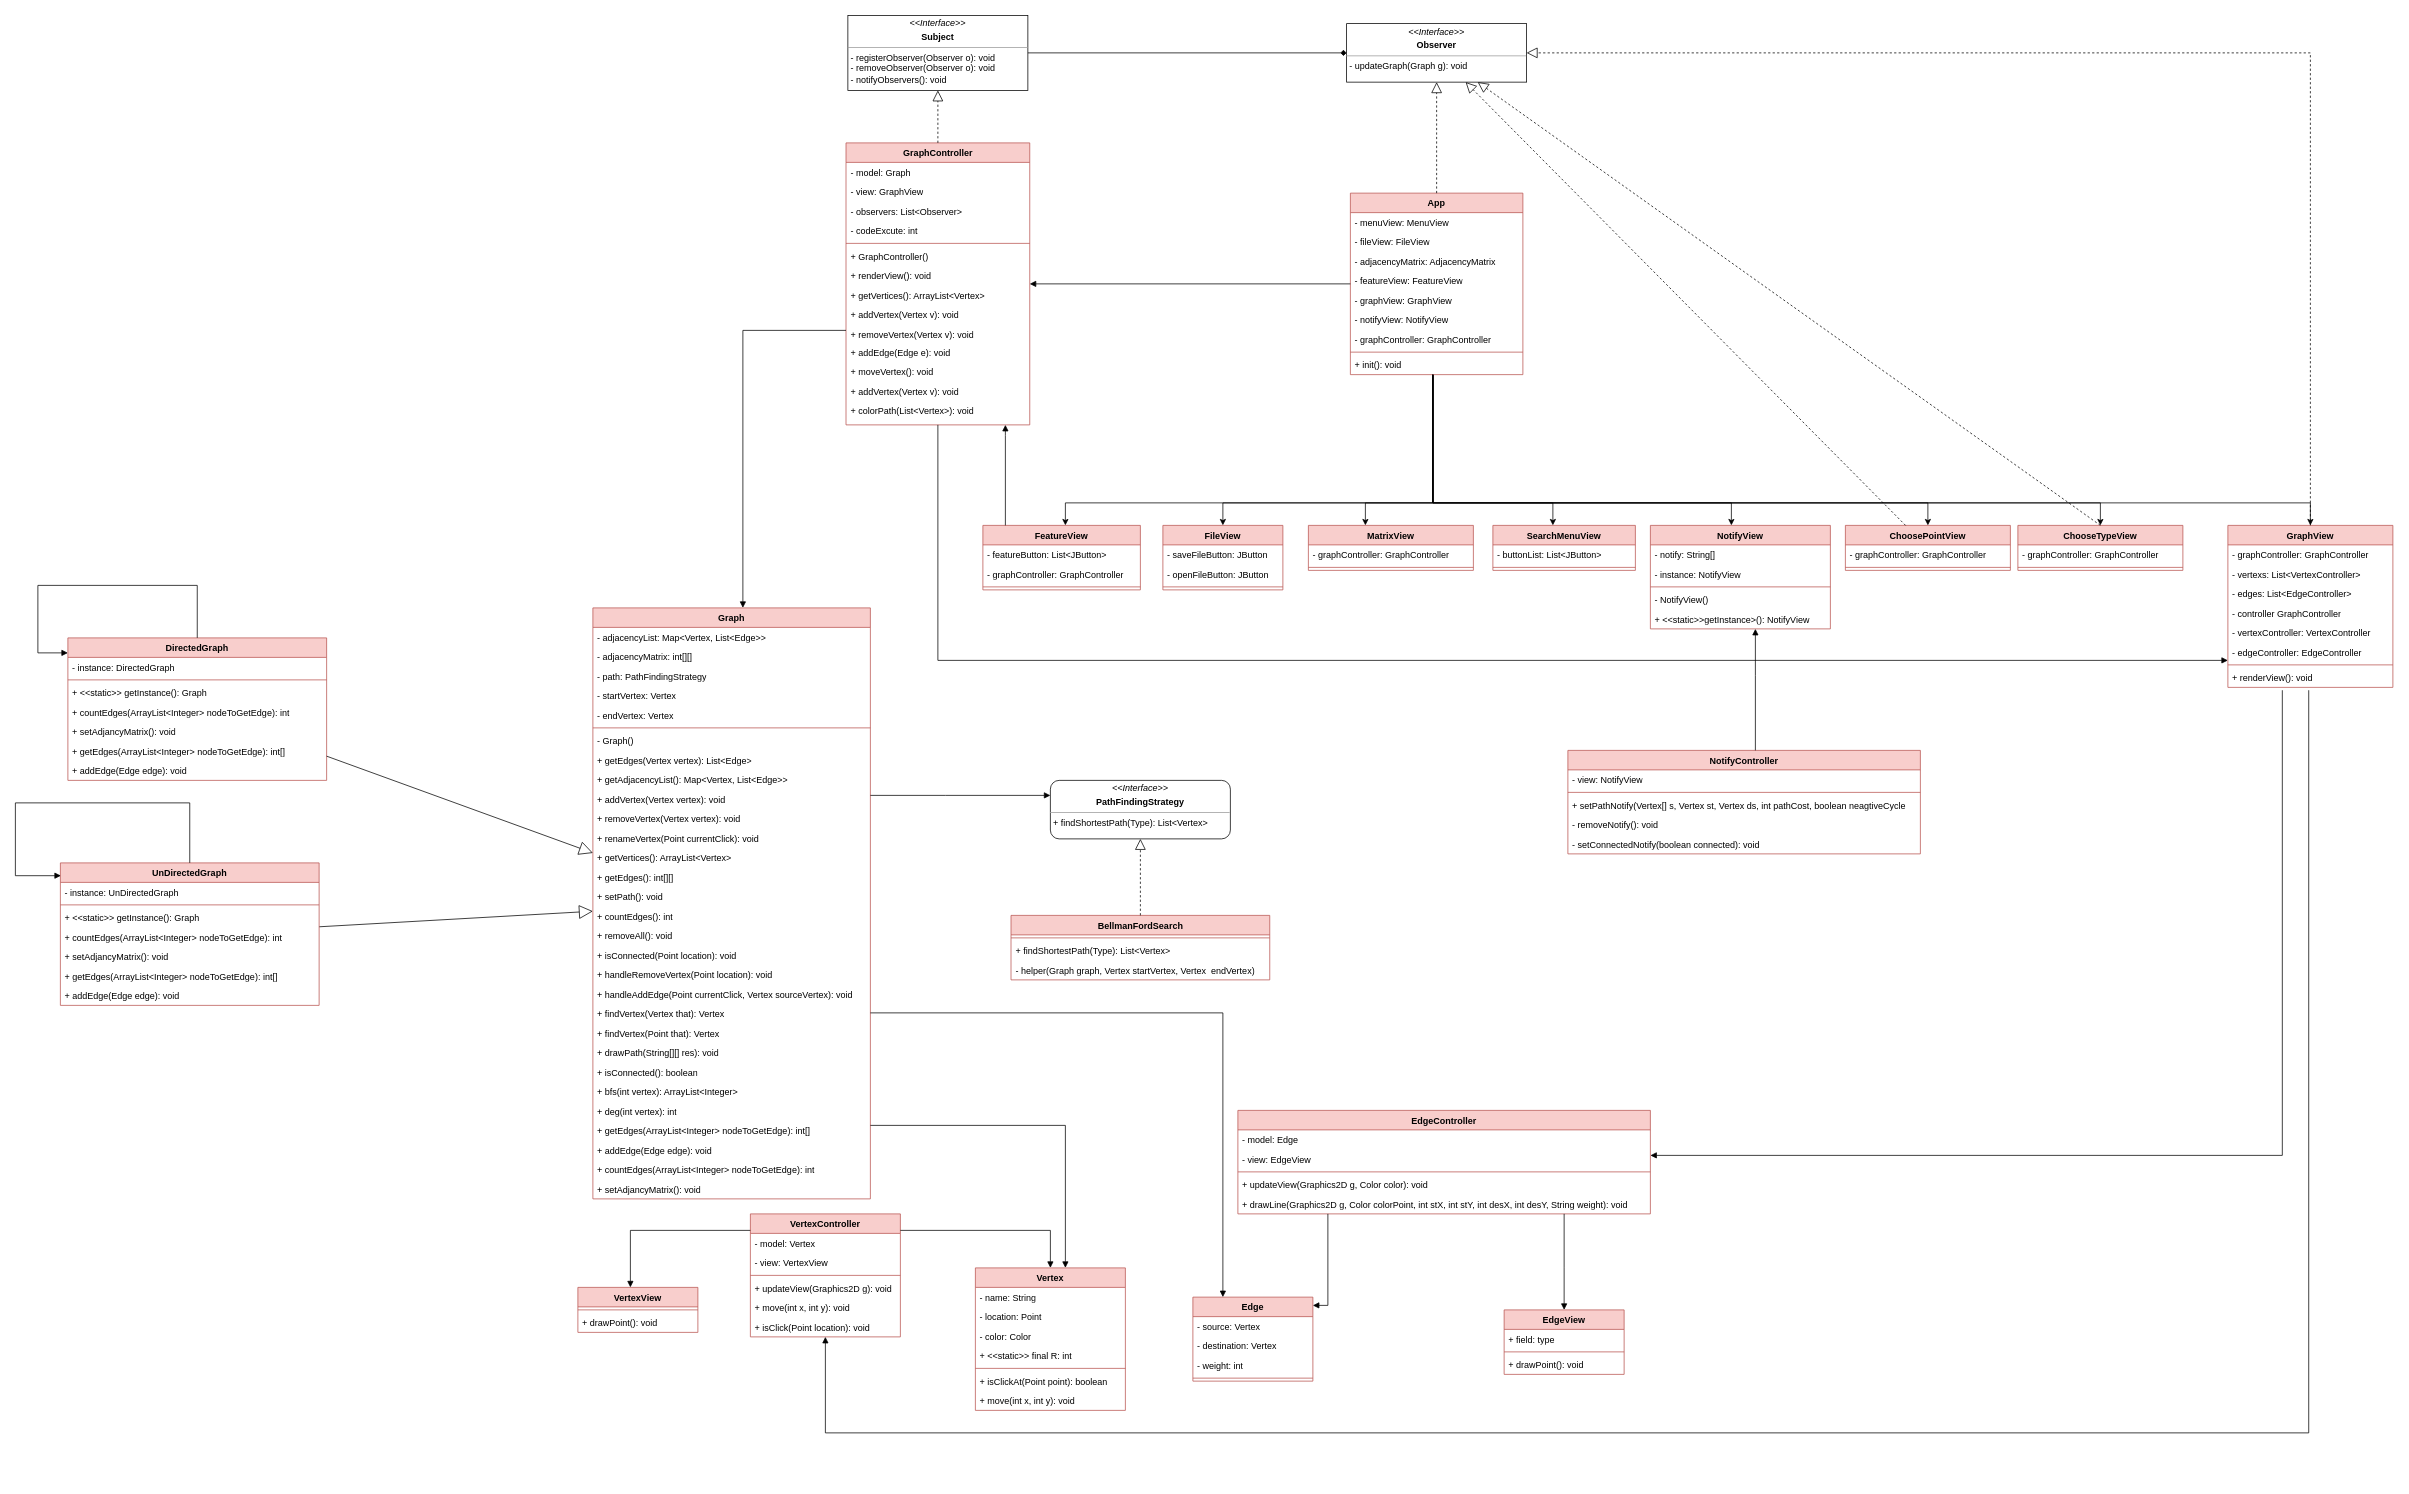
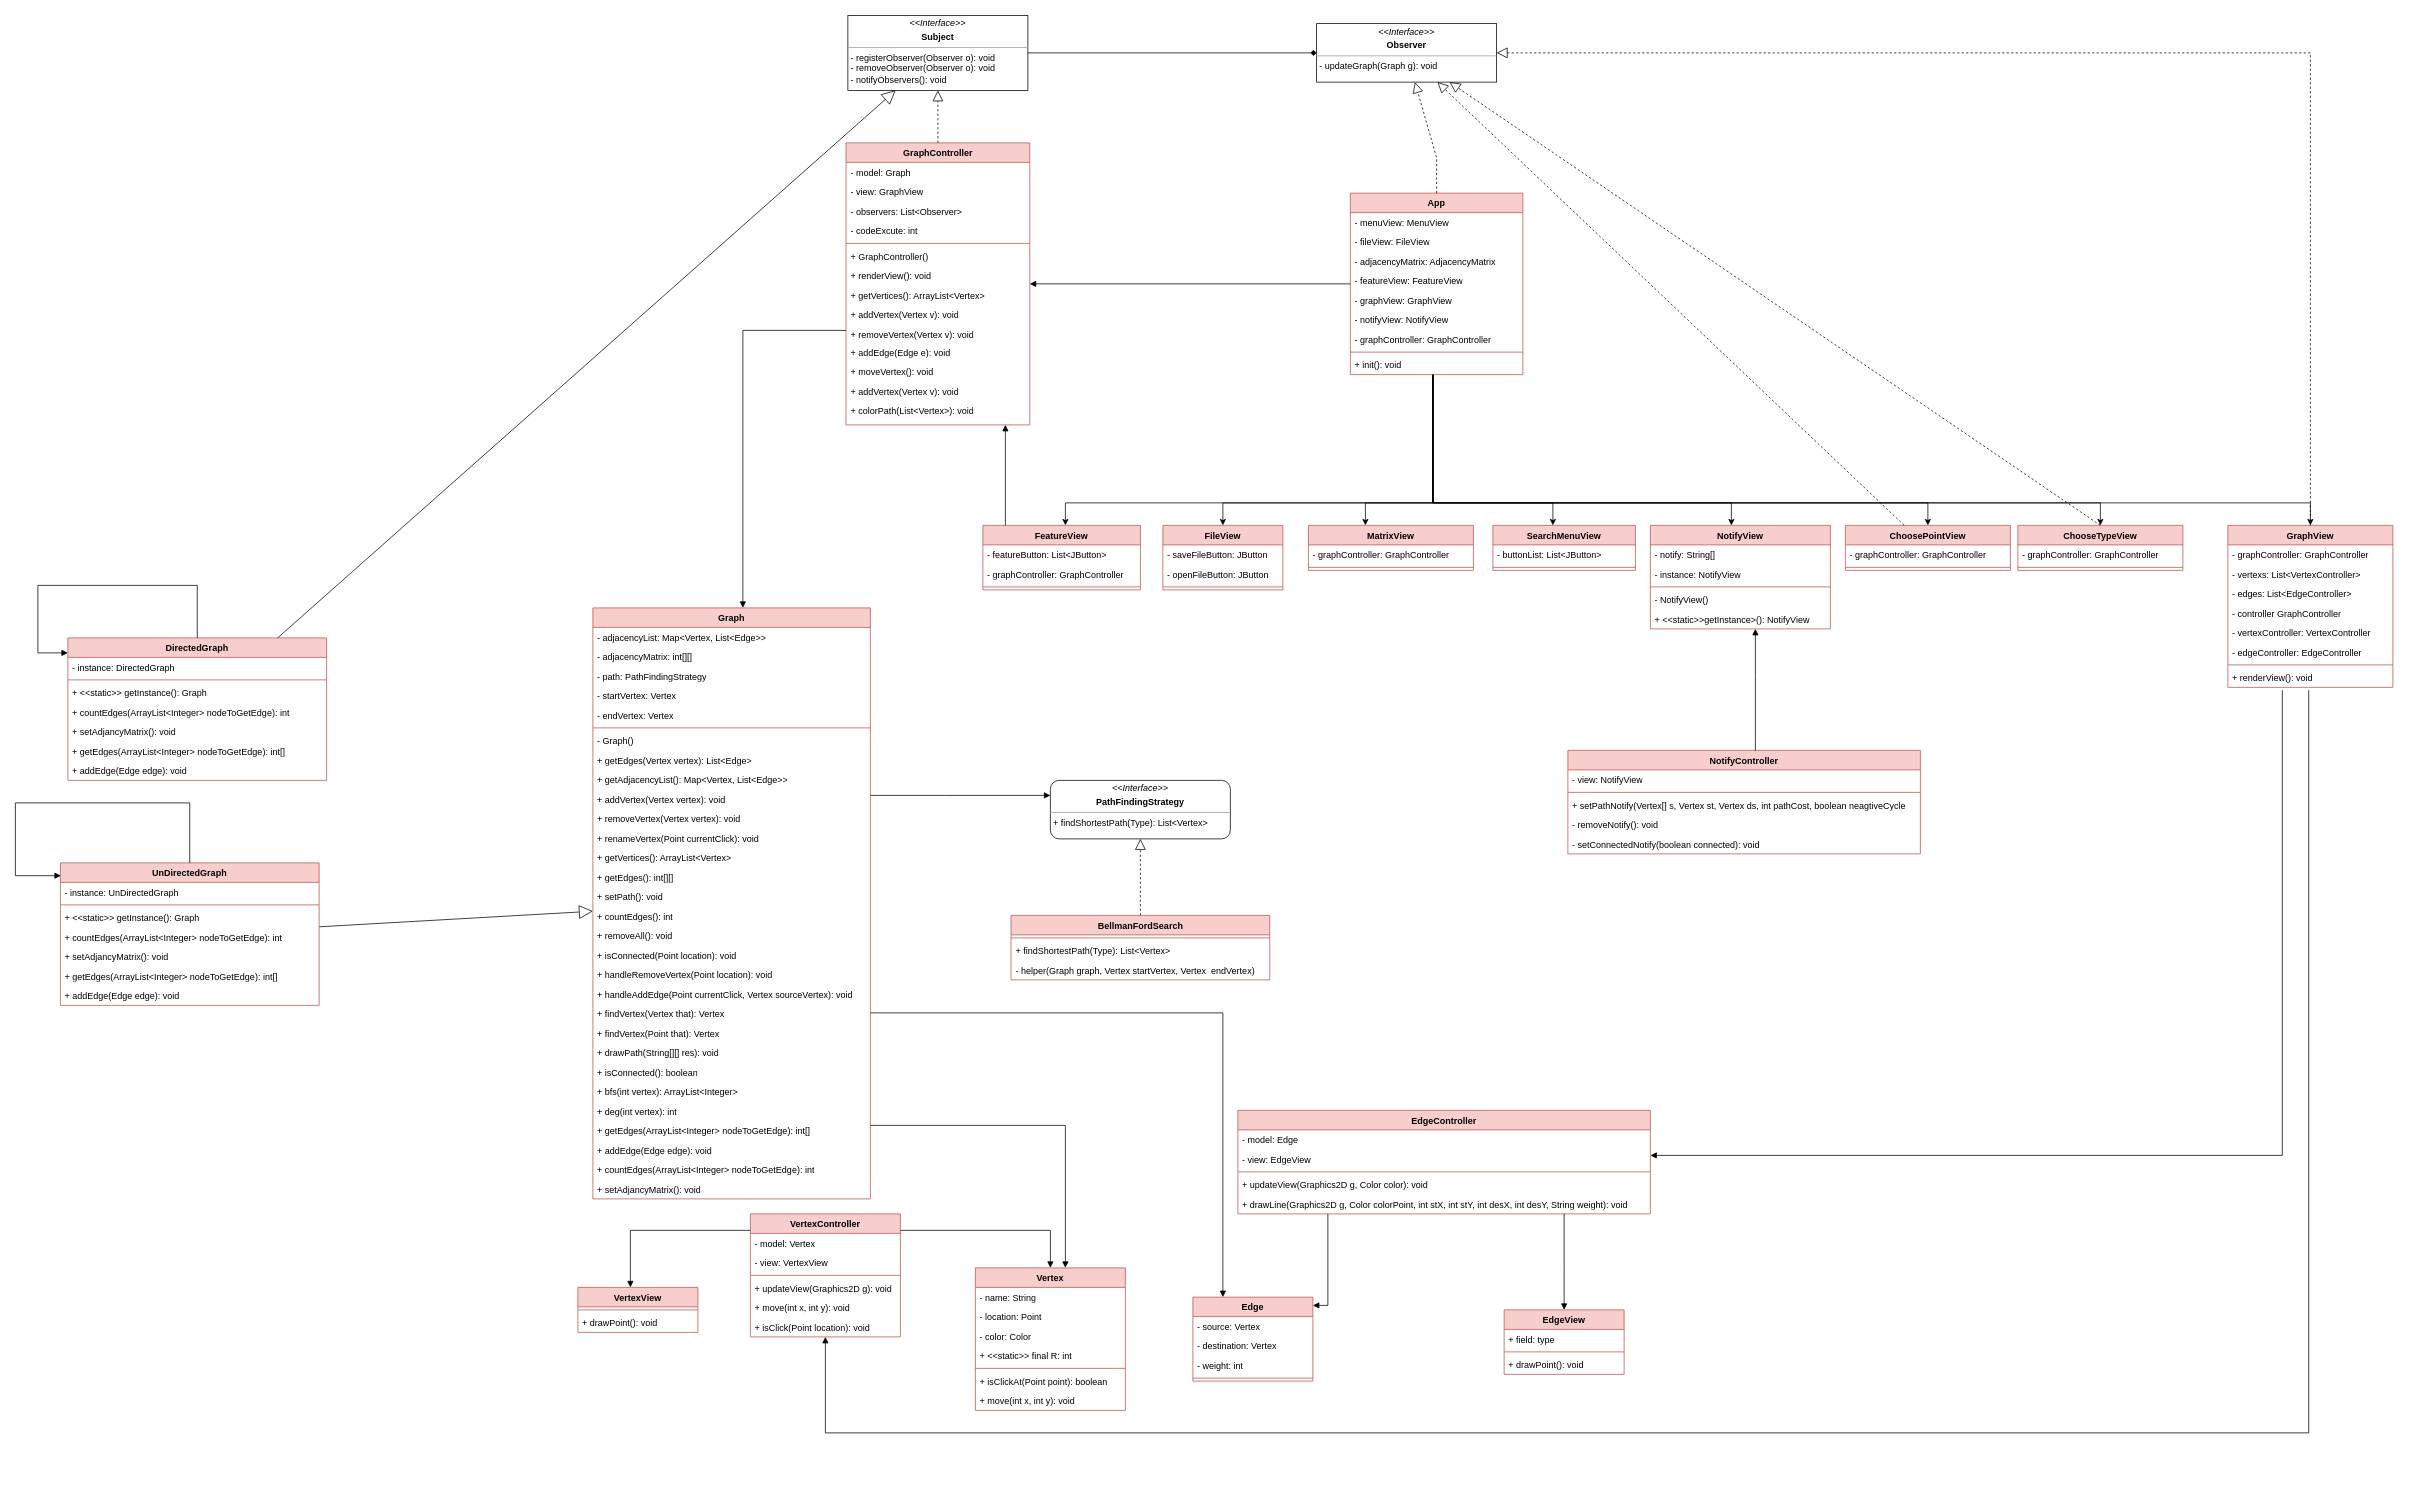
- <mxCell id="119" value="&lt;p style=&quot;margin:0px;margin-top:4px;text-align:center;&quot;&gt;&lt;i&gt;&amp;lt;&amp;lt;Interface&amp;gt;&amp;gt;&lt;/i&gt;&lt;/p&gt;&lt;p style=&quot;margin:0px;margin-top:4px;text-align:center;&quot;&gt;&lt;b&gt;Observer&lt;/b&gt;&lt;/p&gt;&lt;hr size=&quot;1&quot;&gt;&lt;p style=&quot;margin:0px;margin-left:4px;&quot;&gt;-&amp;nbsp;updateGraph(Graph g): void&lt;/p&gt;" style="verticalAlign=top;align=left;overflow=fill;fontSize=12;fontFamily=Helvetica;html=1;whiteSpace=wrap;" parent="1" vertex="1"><mxGeometry x="1795" y="31" width="240" height="78" as="geometry" /></mxCell>
+ <mxCell id="119" value="&lt;p style=&quot;margin:0px;margin-top:4px;text-align:center;&quot;&gt;&lt;i&gt;&amp;lt;&amp;lt;Interface&amp;gt;&amp;gt;&lt;/i&gt;&lt;/p&gt;&lt;p style=&quot;margin:0px;margin-top:4px;text-align:center;&quot;&gt;&lt;b&gt;Observer&lt;/b&gt;&lt;/p&gt;&lt;hr size=&quot;1&quot;&gt;&lt;p style=&quot;margin:0px;margin-left:4px;&quot;&gt;-&amp;nbsp;updateGraph(Graph g): void&lt;/p&gt;" style="verticalAlign=top;align=left;overflow=fill;fontSize=12;fontFamily=Helvetica;html=1;whiteSpace=wrap;" parent="1" vertex="1"><mxGeometry x="1755" y="31" width="240" height="78" as="geometry" /></mxCell>
- <mxCell id="109" value="dispatch" style="html=1;verticalAlign=bottom;endArrow=block;edgeStyle=elbowEdgeStyle;elbow=vertical;curved=0;rounded=0;textOpacity=0;" parent="1" source="48" target="82" edge="1"><mxGeometry x="0.25" y="20" width="80" relative="1" as="geometry"><mxPoint x="1860" y="930" as="sourcePoint" /><mxPoint x="2190" y="900" as="targetPoint" /><mxPoint as="offset" /><Array as="points"><mxPoint x="1910" y="880" /><mxPoint x="2180" y="850" /><mxPoint x="2260" y="820" /></Array></mxGeometry></mxCell>
- <mxCell id="168" value="" style="endArrow=block;endSize=16;endFill=0;html=1;rounded=0;" edge="1" parent="1" source="159" target="2"><mxGeometry x="0.25" y="40" width="160" relative="1" as="geometry"><mxPoint x="360" y="1060" as="sourcePoint" /><mxPoint x="520" y="1060" as="targetPoint" /><mxPoint as="offset" /></mxGeometry></mxCell>
+ <mxCell id="168" value="" style="endArrow=block;endSize=16;endFill=0;html=1;rounded=0;" edge="1" parent="1" source="159" target="118"><mxGeometry x="0.25" y="40" width="160" relative="1" as="geometry"><mxPoint x="360" y="1060" as="sourcePoint" /><mxPoint x="520" y="1060" as="targetPoint" /><mxPoint as="offset" /></mxGeometry></mxCell>
